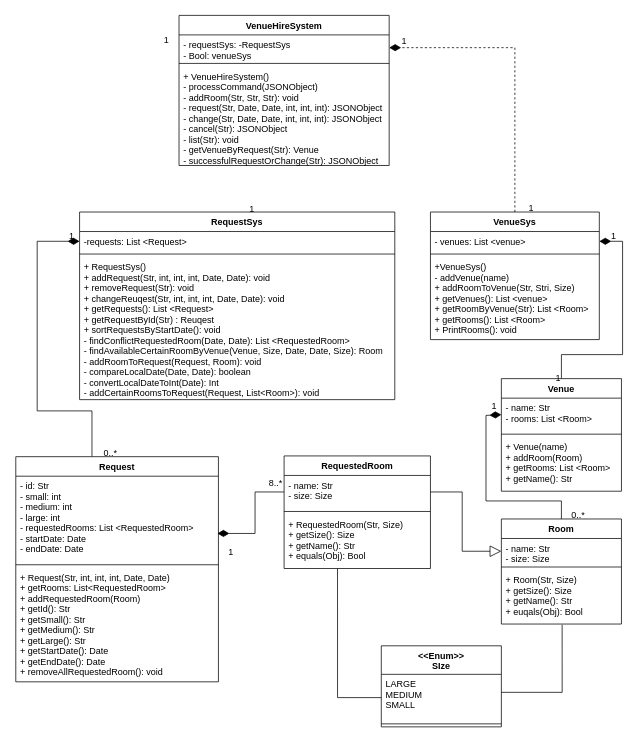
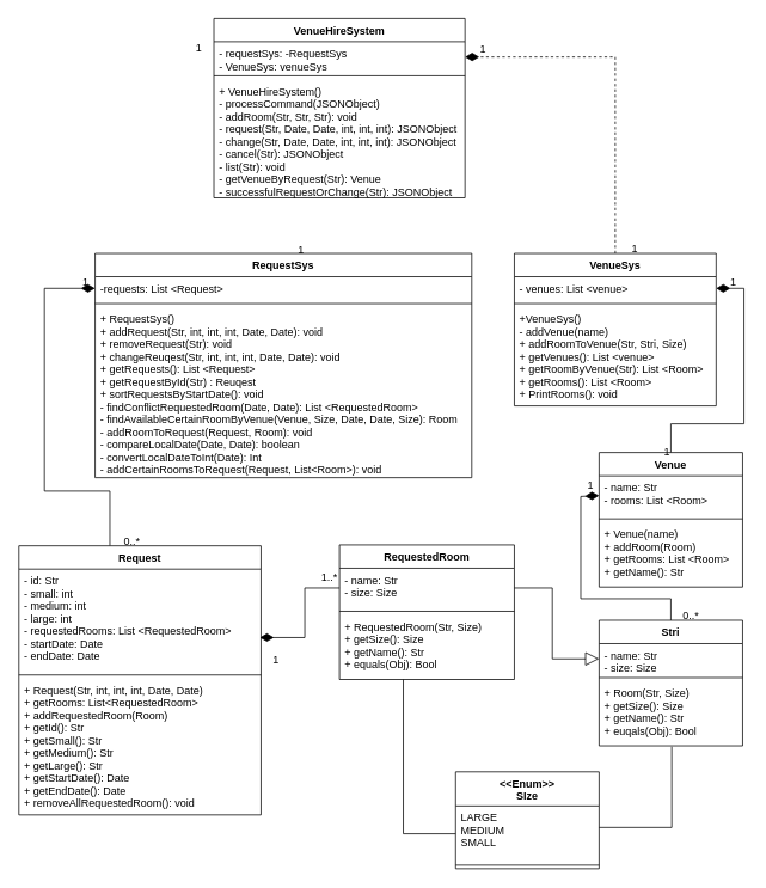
- <mxCell id="35" value="- requestSys: -RequestSys&#10;- Bool: venueSys&#10;" style="text;strokeColor=none;fillColor=none;align=left;verticalAlign=top;spacingLeft=4;spacingRight=4;overflow=hidden;rotatable=0;points=[[0,0.5],[1,0.5]];portConstraint=eastwest;" parent="34" vertex="1"><mxGeometry y="26" width="280" height="34" as="geometry" /></mxCell>
+ <mxCell id="35" value="- requestSys: -RequestSys&#10;- VenueSys: venueSys&#10;" style="text;strokeColor=none;fillColor=none;align=left;verticalAlign=top;spacingLeft=4;spacingRight=4;overflow=hidden;rotatable=0;points=[[0,0.5],[1,0.5]];portConstraint=eastwest;" parent="34" vertex="1"><mxGeometry y="26" width="280" height="34" as="geometry" /></mxCell>
- <mxCell id="52" value="8..*" style="text;html=1;resizable=0;points=[];autosize=1;align=left;verticalAlign=top;spacingTop=-4;" vertex="1" parent="1"><mxGeometry x="356" y="633" width="30" height="20" as="geometry" /></mxCell>
+ <mxCell id="52" value="1..*" style="text;html=1;resizable=0;points=[];autosize=1;align=left;verticalAlign=top;spacingTop=-4;" vertex="1" parent="1"><mxGeometry x="356" y="633" width="30" height="20" as="geometry" /></mxCell>
- <mxCell id="3" value="Room" style="swimlane;fontStyle=1;align=center;verticalAlign=top;childLayout=stackLayout;horizontal=1;startSize=26;horizontalStack=0;resizeParent=1;resizeParentMax=0;resizeLast=0;collapsible=1;marginBottom=0;" parent="1" vertex="1"><mxGeometry x="667.5" y="691" width="160" height="140" as="geometry" /></mxCell>
+ <mxCell id="3" value="Stri" style="swimlane;fontStyle=1;align=center;verticalAlign=top;childLayout=stackLayout;horizontal=1;startSize=26;horizontalStack=0;resizeParent=1;resizeParentMax=0;resizeLast=0;collapsible=1;marginBottom=0;" parent="1" vertex="1"><mxGeometry x="667.5" y="691" width="160" height="140" as="geometry" /></mxCell>
